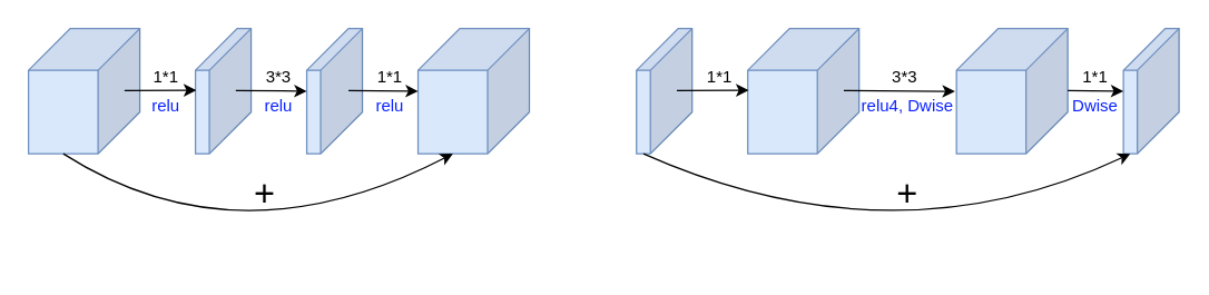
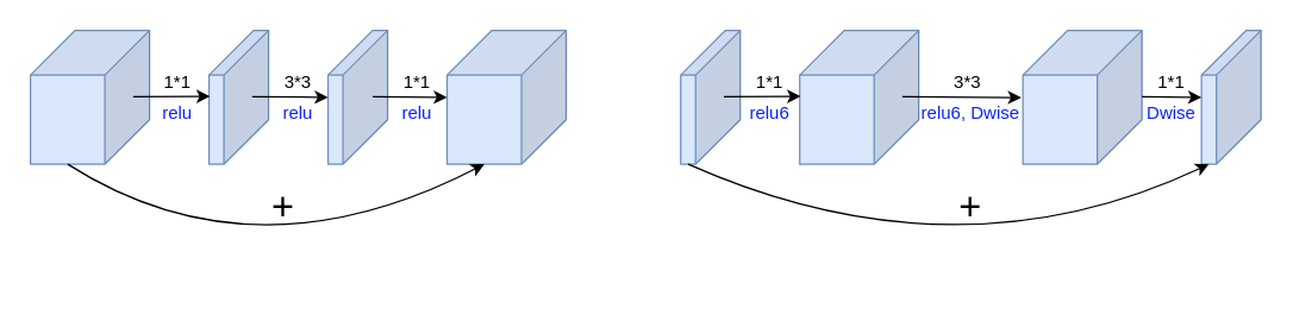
+ <mxCell id="33" value="&lt;font color=&quot;#0a23ff&quot;&gt;relu6&lt;/font&gt;" style="text;html=1;strokeColor=none;fillColor=none;align=center;verticalAlign=middle;whiteSpace=wrap;rounded=0;" vertex="1" parent="18"><mxGeometry x="40" y="50" width="40" height="12" as="geometry" /></mxCell>
- <mxCell id="26" value="&lt;font color=&quot;#0a23ff&quot;&gt;relu4, Dwise&lt;/font&gt;" style="text;html=1;strokeColor=none;fillColor=none;align=center;verticalAlign=middle;whiteSpace=wrap;rounded=0;" vertex="1" parent="18"><mxGeometry x="150" y="50" width="90" height="12" as="geometry" /></mxCell>
+ <mxCell id="26" value="&lt;font color=&quot;#0a23ff&quot;&gt;relu6, Dwise&lt;/font&gt;" style="text;html=1;strokeColor=none;fillColor=none;align=center;verticalAlign=middle;whiteSpace=wrap;rounded=0;" vertex="1" parent="18"><mxGeometry x="150" y="50" width="90" height="12" as="geometry" /></mxCell>
